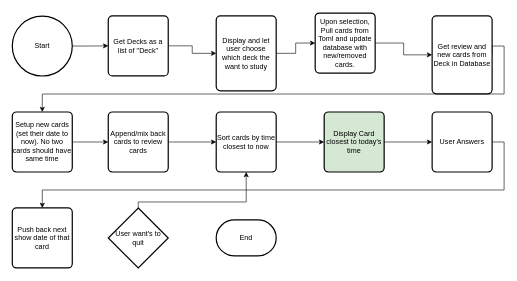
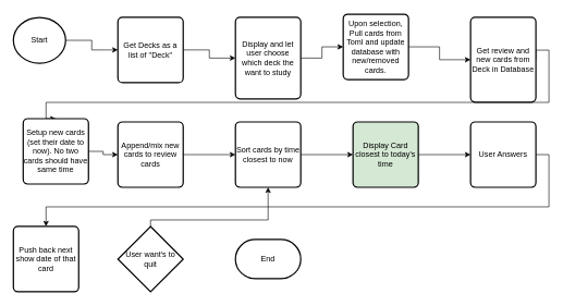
- <mxCell id="3" value="Start" style="strokeWidth=2;html=1;shape=mxgraph.flowchart.start_2;whiteSpace=wrap;" parent="1" vertex="1"><mxGeometry x="20" y="26" width="100" height="100" as="geometry" /></mxCell>
+ <mxCell id="3" value="Start" style="strokeWidth=2;html=1;shape=mxgraph.flowchart.start_2;whiteSpace=wrap;" parent="1" vertex="1"><mxGeometry x="20" y="26" width="80" height="70" as="geometry" /></mxCell>
- <mxCell id="19" value="Setup new cards (set their date to now). No two cards should have same time" style="rounded=1;whiteSpace=wrap;html=1;absoluteArcSize=1;arcSize=14;strokeWidth=2;" parent="1" vertex="1"><mxGeometry x="20" y="185.997" width="100" height="100" as="geometry" /></mxCell>
+ <mxCell id="19" value="Setup new cards (set their date to now). No two cards should have same time" style="rounded=1;whiteSpace=wrap;html=1;absoluteArcSize=1;arcSize=14;strokeWidth=2;" parent="1" vertex="1"><mxGeometry x="35" y="180.997" width="100" height="100" as="geometry" /></mxCell>
- <mxCell id="13" value="Append/mix back cards to review cards" style="rounded=1;whiteSpace=wrap;html=1;absoluteArcSize=1;arcSize=14;strokeWidth=2;" parent="1" vertex="1"><mxGeometry x="180" y="185.997" width="100" height="100" as="geometry" /></mxCell>
+ <mxCell id="13" value="Append/mix new cards to review cards" style="rounded=1;whiteSpace=wrap;html=1;absoluteArcSize=1;arcSize=14;strokeWidth=2;" parent="1" vertex="1"><mxGeometry x="180" y="185.997" width="100" height="100" as="geometry" /></mxCell>
